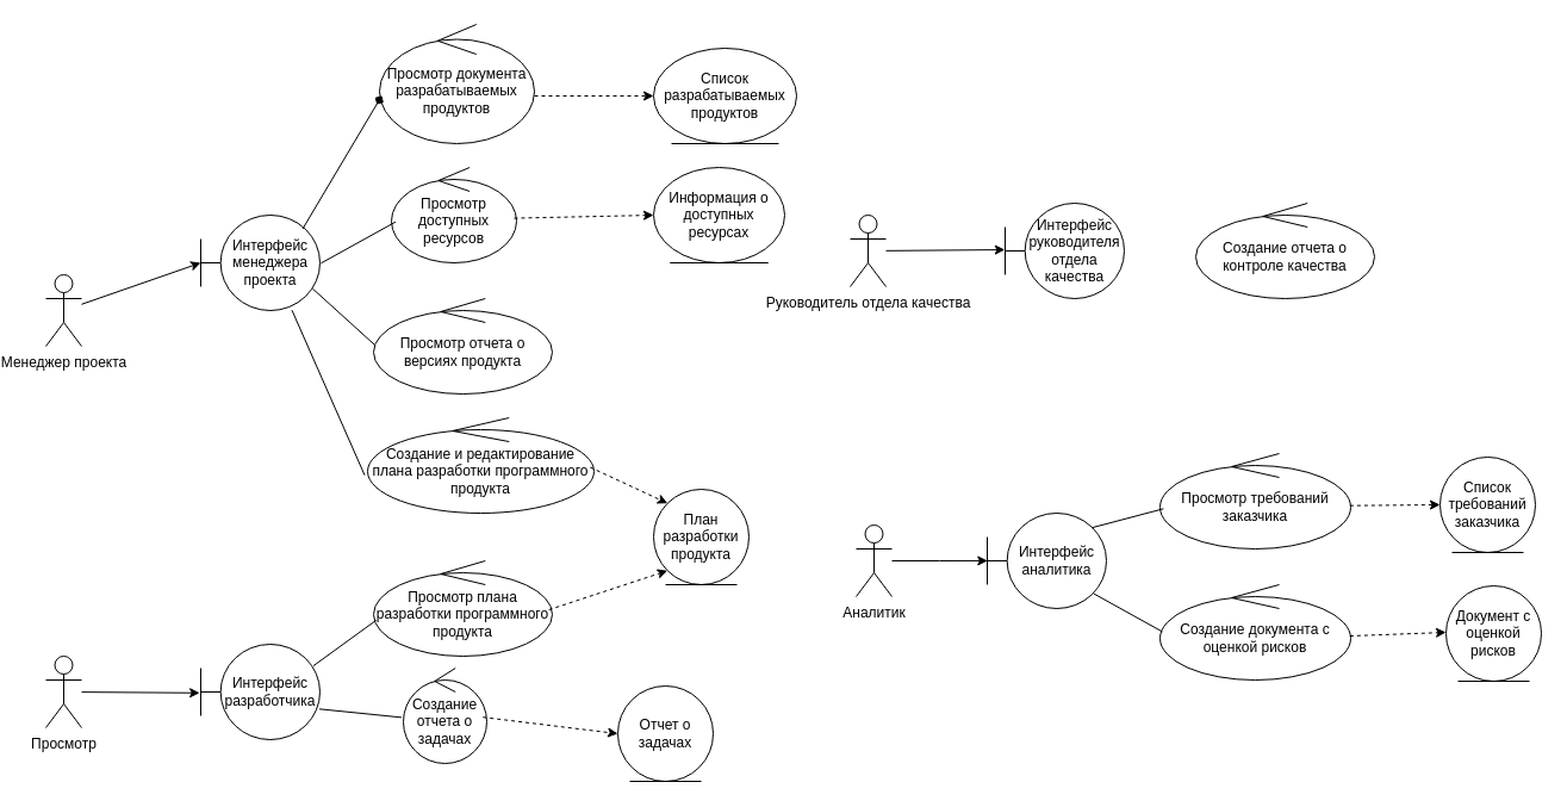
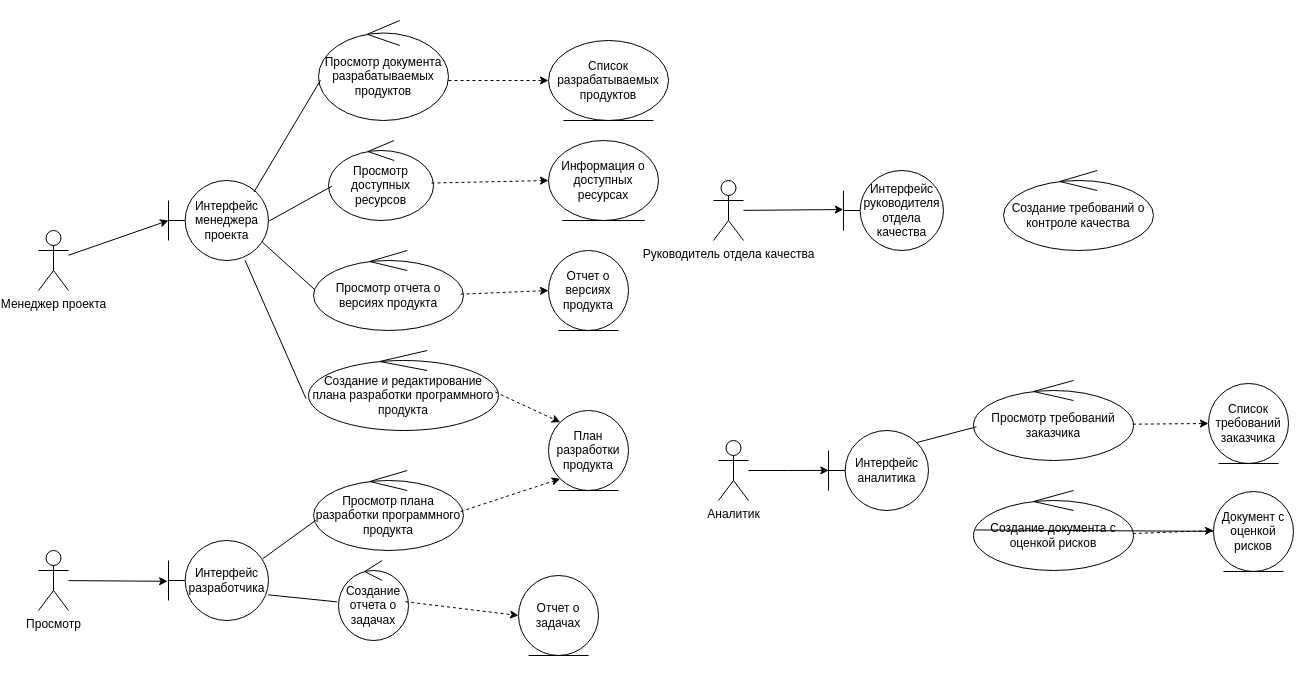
- <mxCell id="9" value="" style="endArrow=diamond;html=1;rounded=0;exitX=0.855;exitY=0.144;exitDx=0;exitDy=0;exitPerimeter=0;entryX=0.015;entryY=0.598;entryDx=0;entryDy=0;entryPerimeter=0;" edge="1" parent="1" source="5" target="8"><mxGeometry width="50" height="50" relative="1" as="geometry"><mxPoint x="280" y="270" as="sourcePoint" /><mxPoint x="310" y="150" as="targetPoint" /></mxGeometry></mxCell>
+ <mxCell id="9" value="" style="endArrow=none;html=1;rounded=0;exitX=0.855;exitY=0.144;exitDx=0;exitDy=0;exitPerimeter=0;entryX=0.015;entryY=0.598;entryDx=0;entryDy=0;entryPerimeter=0;" edge="1" parent="1" source="5" target="8"><mxGeometry width="50" height="50" relative="1" as="geometry"><mxPoint x="280" y="270" as="sourcePoint" /><mxPoint x="310" y="150" as="targetPoint" /></mxGeometry></mxCell>
- <mxCell id="20" value="Создание отчета о контроле качества" style="ellipse;shape=umlControl;whiteSpace=wrap;html=1;" vertex="1" parent="1"><mxGeometry x="985" y="170" width="150" height="80" as="geometry" /></mxCell>
+ <mxCell id="20" value="Создание требований о контроле качества" style="ellipse;shape=umlControl;whiteSpace=wrap;html=1;" vertex="1" parent="1"><mxGeometry x="985" y="170" width="150" height="80" as="geometry" /></mxCell>
+ <mxCell id="23" value="Отчет о версиях продукта" style="ellipse;shape=umlEntity;whiteSpace=wrap;html=1;" vertex="1" parent="1"><mxGeometry x="530" y="250" width="80" height="80" as="geometry" /></mxCell>
+ <mxCell id="27" value="" style="endArrow=classic;html=1;rounded=0;dashed=1;entryX=0;entryY=0.5;entryDx=0;entryDy=0;exitX=0.981;exitY=0.546;exitDx=0;exitDy=0;exitPerimeter=0;" edge="1" parent="1" source="14" target="23"><mxGeometry width="50" height="50" relative="1" as="geometry"><mxPoint x="389" y="193" as="sourcePoint" /><mxPoint x="540" y="190" as="targetPoint" /></mxGeometry></mxCell>
- <mxCell id="43" value="" style="endArrow=none;html=1;rounded=0;entryX=0.892;entryY=0.843;entryDx=0;entryDy=0;entryPerimeter=0;exitX=0.012;exitY=0.493;exitDx=0;exitDy=0;exitPerimeter=0;" edge="1" parent="1" source="38" target="36"><mxGeometry width="50" height="50" relative="1" as="geometry"><mxPoint x="670" y="680" as="sourcePoint" /><mxPoint x="720" y="630" as="targetPoint" /></mxGeometry></mxCell>
+ <mxCell id="43" value="" style="endArrow=none;html=1;rounded=0;exitX=0.012;exitY=0.493;exitDx=0;exitDy=0;exitPerimeter=0;" edge="1" parent="1" source="38" target="40"><mxGeometry width="50" height="50" relative="1" as="geometry"><mxPoint x="670" y="680" as="sourcePoint" /><mxPoint x="720" y="630" as="targetPoint" /></mxGeometry></mxCell>
